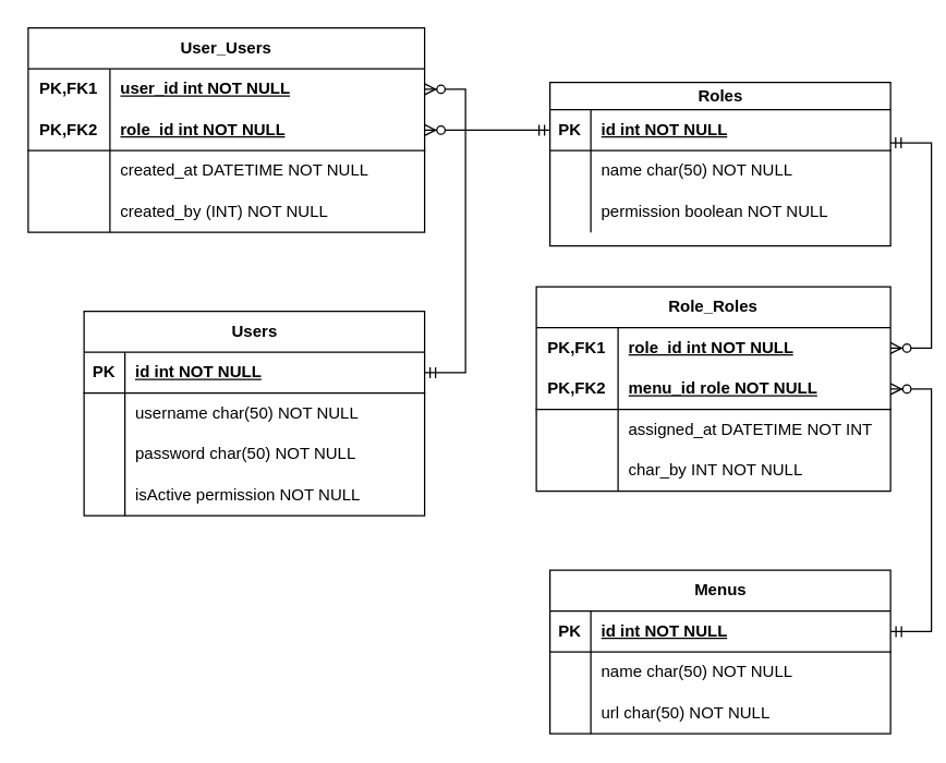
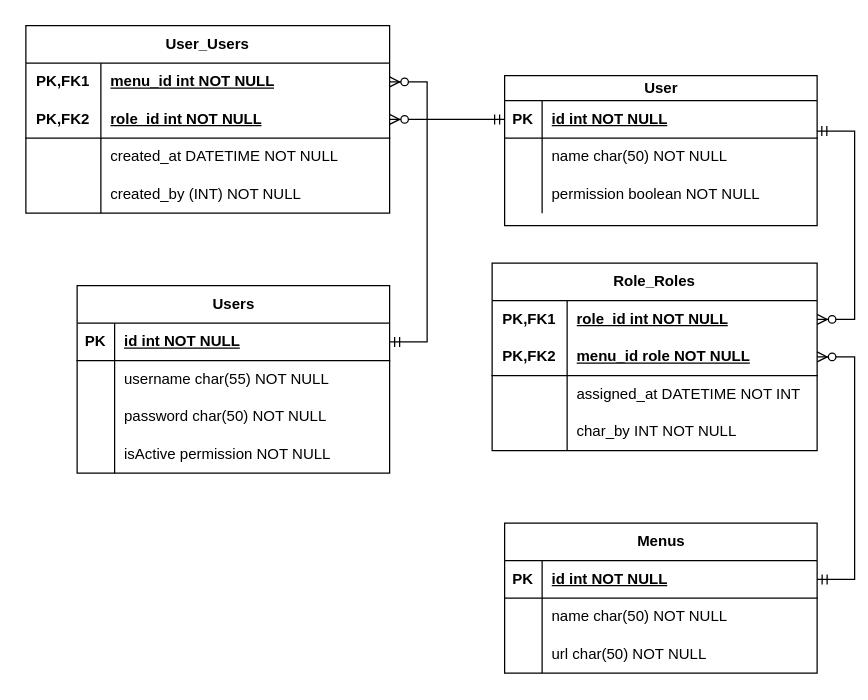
- <mxCell id="28" value="user_id int NOT NULL" style="shape=partialRectangle;connectable=0;fillColor=none;top=0;left=0;bottom=0;right=0;align=left;spacingLeft=6;fontStyle=5;overflow=hidden;html=1;whiteSpace=wrap;" vertex="1" parent="26"><mxGeometry x="60" width="231" height="30" as="geometry"><mxRectangle width="231" height="30" as="alternateBounds" /></mxGeometry></mxCell>
+ <mxCell id="28" value="menu_id int NOT NULL" style="shape=partialRectangle;connectable=0;fillColor=none;top=0;left=0;bottom=0;right=0;align=left;spacingLeft=6;fontStyle=5;overflow=hidden;html=1;whiteSpace=wrap;" vertex="1" parent="26"><mxGeometry x="60" width="231" height="30" as="geometry"><mxRectangle width="231" height="30" as="alternateBounds" /></mxGeometry></mxCell>
- <mxCell id="57" value="Roles" style="shape=table;startSize=20;container=1;collapsible=1;childLayout=tableLayout;fixedRows=1;rowLines=0;fontStyle=1;align=center;resizeLast=1;html=1;" vertex="1" parent="1"><mxGeometry x="403" y="60" width="250" height="120" as="geometry" /></mxCell>
+ <mxCell id="57" value="User" style="shape=table;startSize=20;container=1;collapsible=1;childLayout=tableLayout;fixedRows=1;rowLines=0;fontStyle=1;align=center;resizeLast=1;html=1;" vertex="1" parent="1"><mxGeometry x="403" y="60" width="250" height="120" as="geometry" /></mxCell>
- <mxCell id="8" value="username char(50) NOT NULL" style="shape=partialRectangle;connectable=0;fillColor=none;top=0;left=0;bottom=0;right=0;align=left;spacingLeft=6;overflow=hidden;whiteSpace=wrap;html=1;" vertex="1" parent="6"><mxGeometry x="30" width="220" height="30" as="geometry"><mxRectangle width="220" height="30" as="alternateBounds" /></mxGeometry></mxCell>
+ <mxCell id="8" value="username char(55) NOT NULL" style="shape=partialRectangle;connectable=0;fillColor=none;top=0;left=0;bottom=0;right=0;align=left;spacingLeft=6;overflow=hidden;whiteSpace=wrap;html=1;" vertex="1" parent="6"><mxGeometry x="30" width="220" height="30" as="geometry"><mxRectangle width="220" height="30" as="alternateBounds" /></mxGeometry></mxCell>
